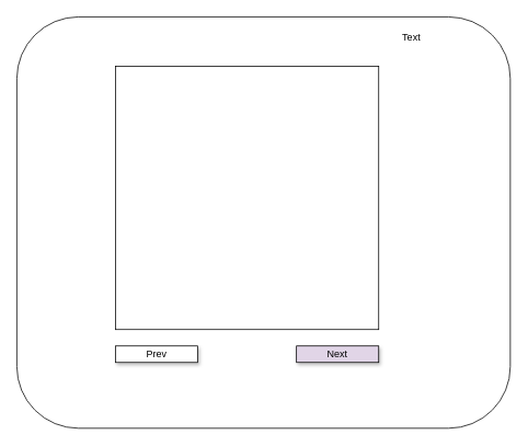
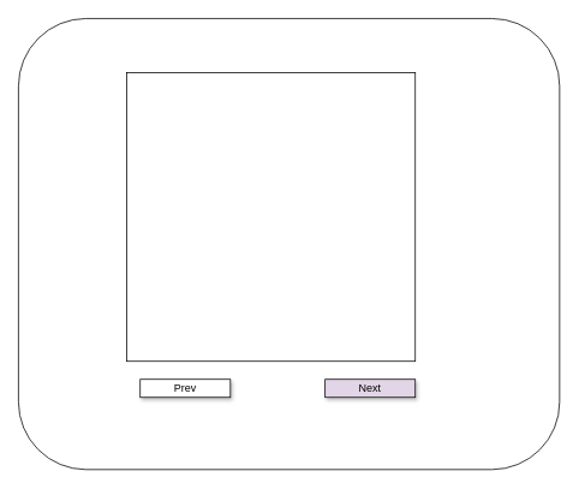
- <mxCell id="6" value="Text" style="text;html=1;align=center;verticalAlign=middle;whiteSpace=wrap;rounded=0;" vertex="1" parent="1"><mxGeometry x="470" y="30" width="60" height="30" as="geometry" /></mxCell>
- <mxCell id="4" value="Prev" style="rounded=0;whiteSpace=wrap;html=1;shadow=1;" vertex="1" parent="1"><mxGeometry x="140" y="420" width="100" height="20" as="geometry" /></mxCell>
+ <mxCell id="4" value="Prev" style="rounded=0;whiteSpace=wrap;html=1;shadow=1;" vertex="1" parent="1"><mxGeometry x="155" y="420" width="100" height="20" as="geometry" /></mxCell>
